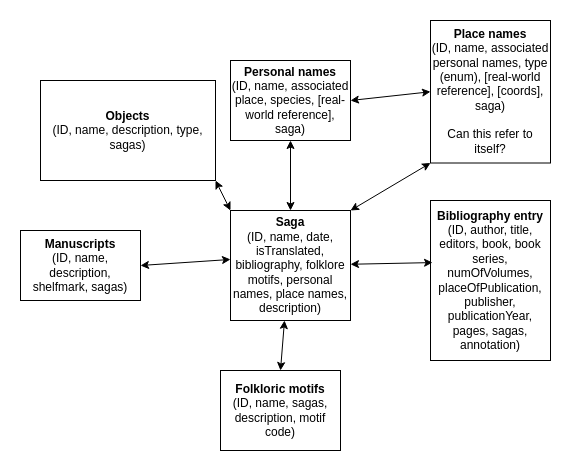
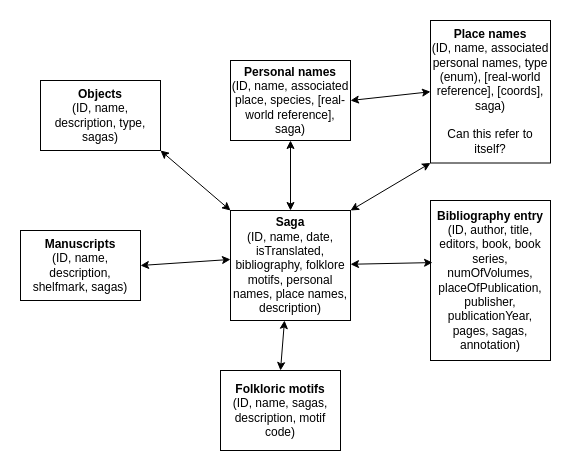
- <mxCell id="14" value="&lt;div&gt;&lt;b&gt;Objects&lt;/b&gt;&lt;/div&gt;&lt;div&gt;(ID, name, description, type, sagas)&lt;br&gt;&lt;/div&gt;" style="rounded=0;whiteSpace=wrap;html=1;" vertex="1" parent="1"><mxGeometry x="40" y="80" width="175" height="100" as="geometry" /></mxCell>
+ <mxCell id="14" value="&lt;div&gt;&lt;b&gt;Objects&lt;/b&gt;&lt;/div&gt;&lt;div&gt;(ID, name, description, type, sagas)&lt;br&gt;&lt;/div&gt;" style="rounded=0;whiteSpace=wrap;html=1;" vertex="1" parent="1"><mxGeometry x="40" y="80" width="120" height="70" as="geometry" /></mxCell>
